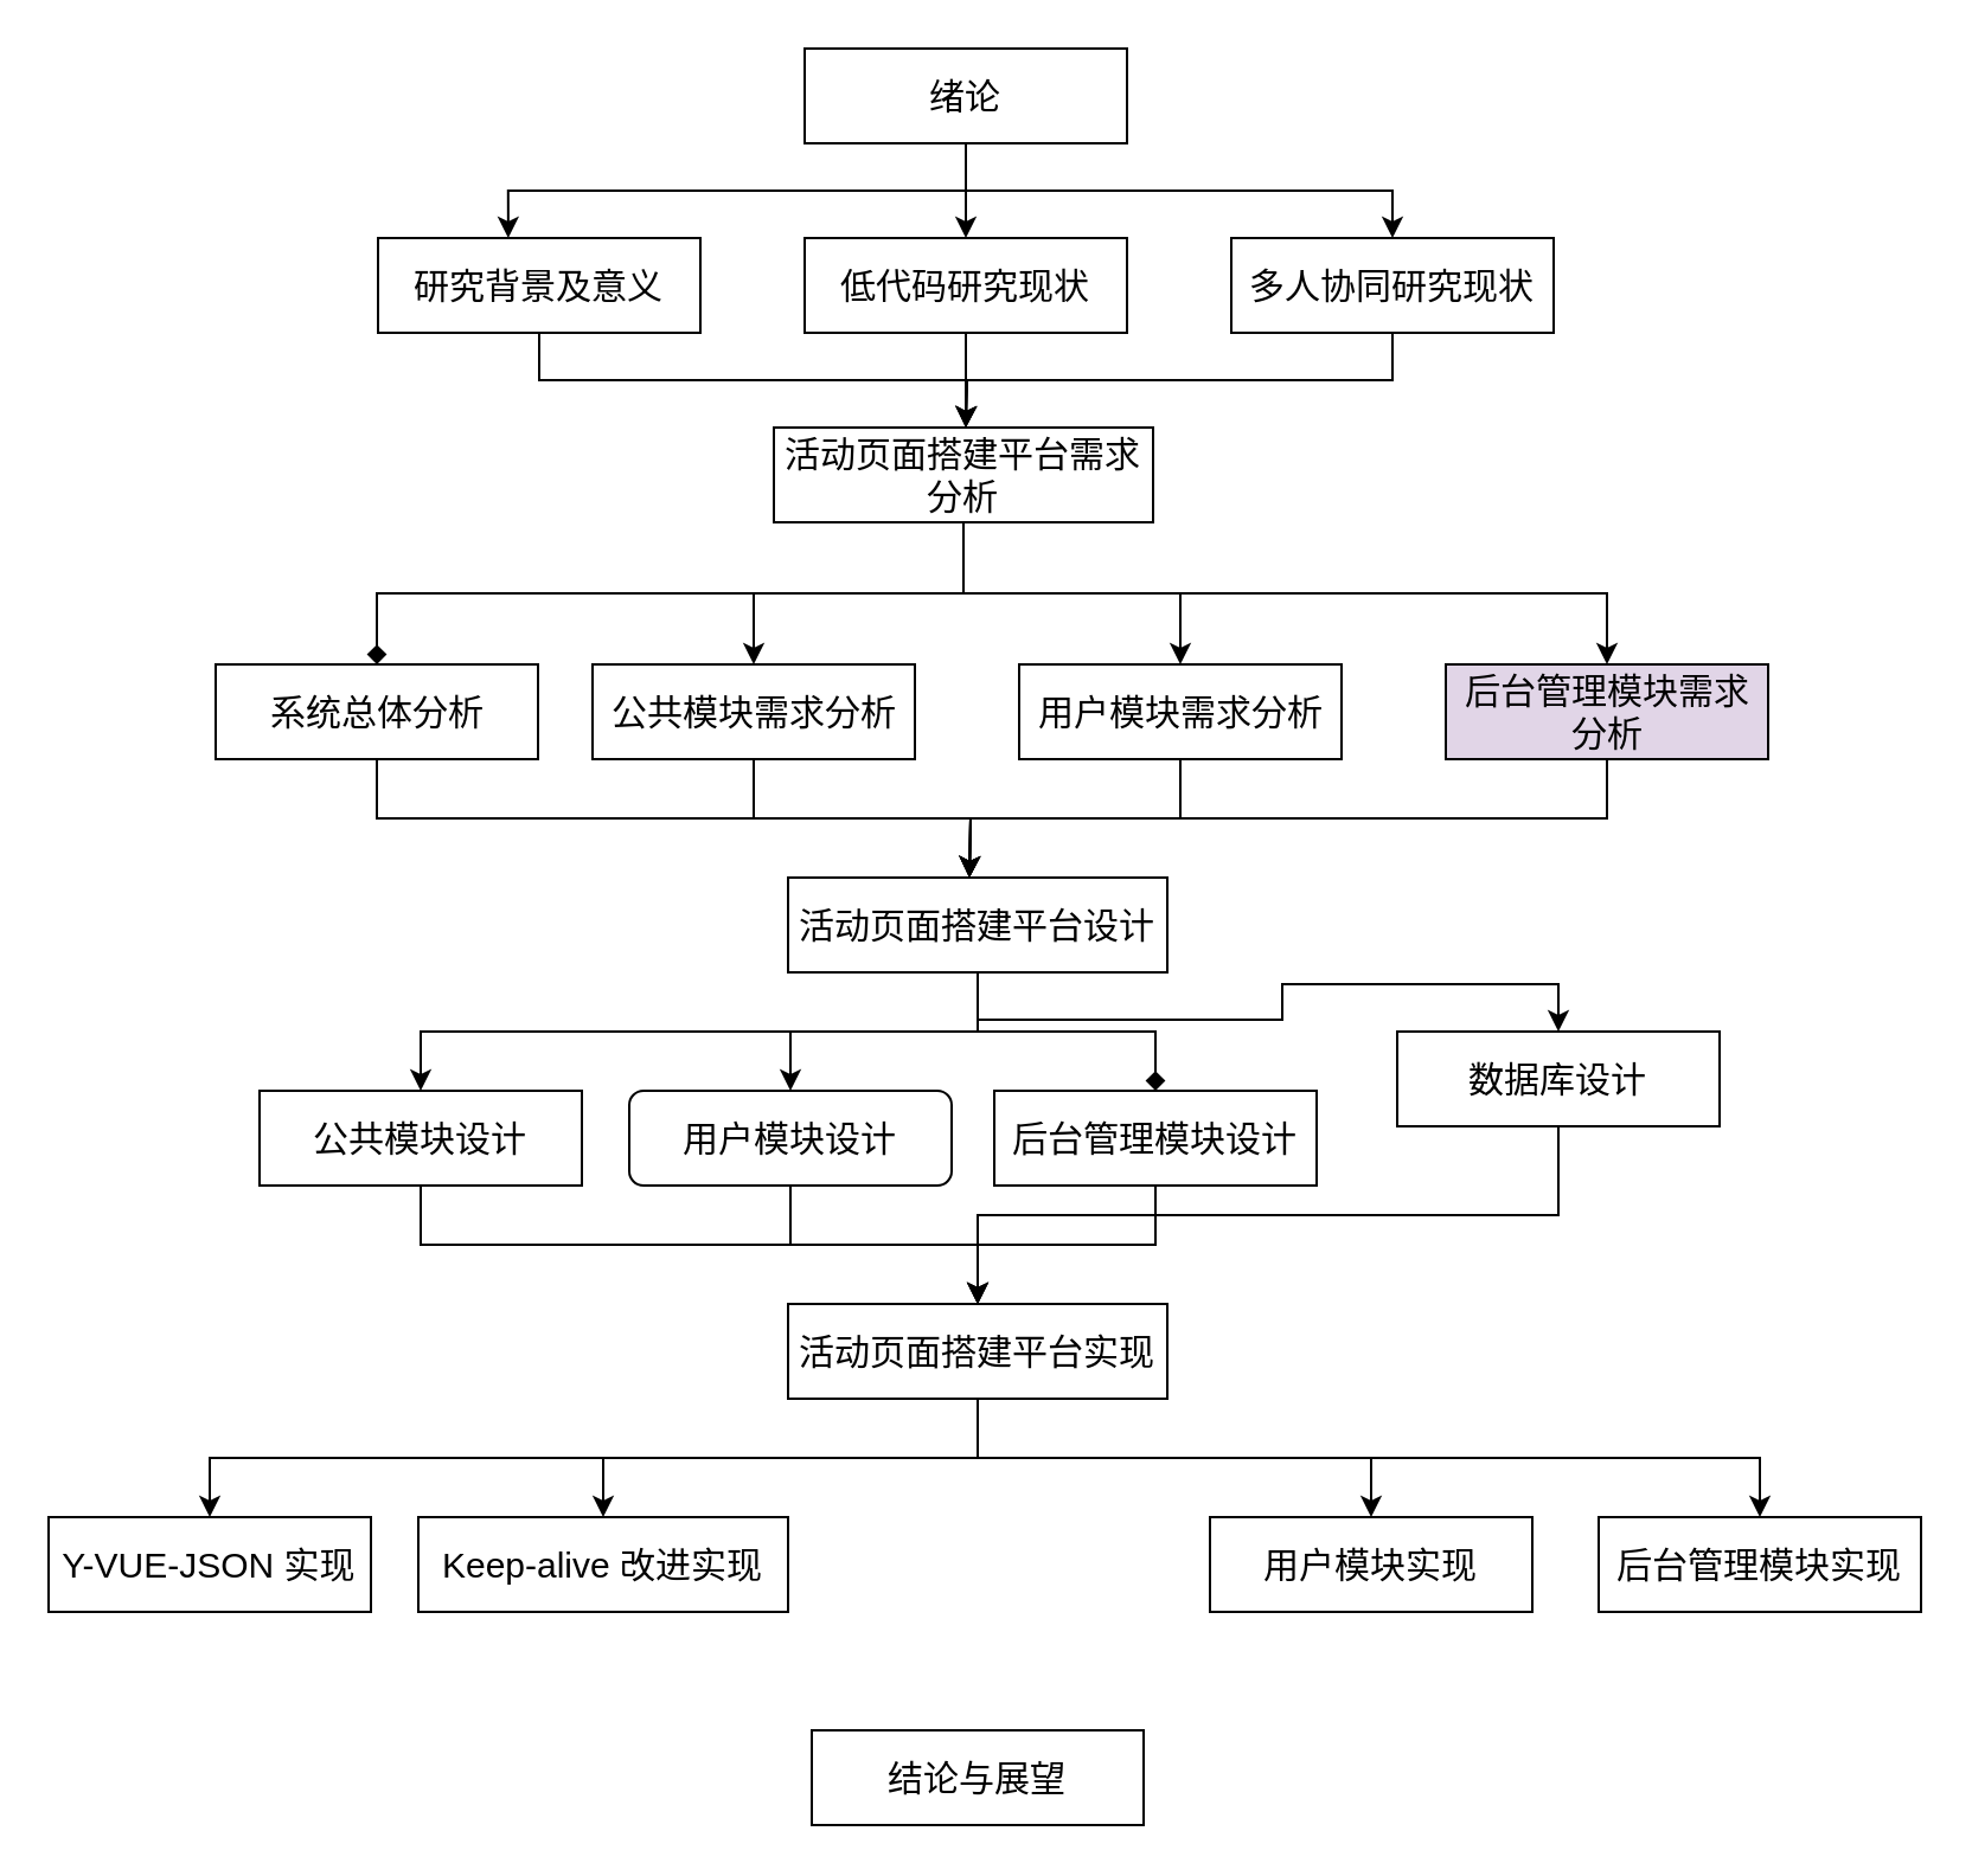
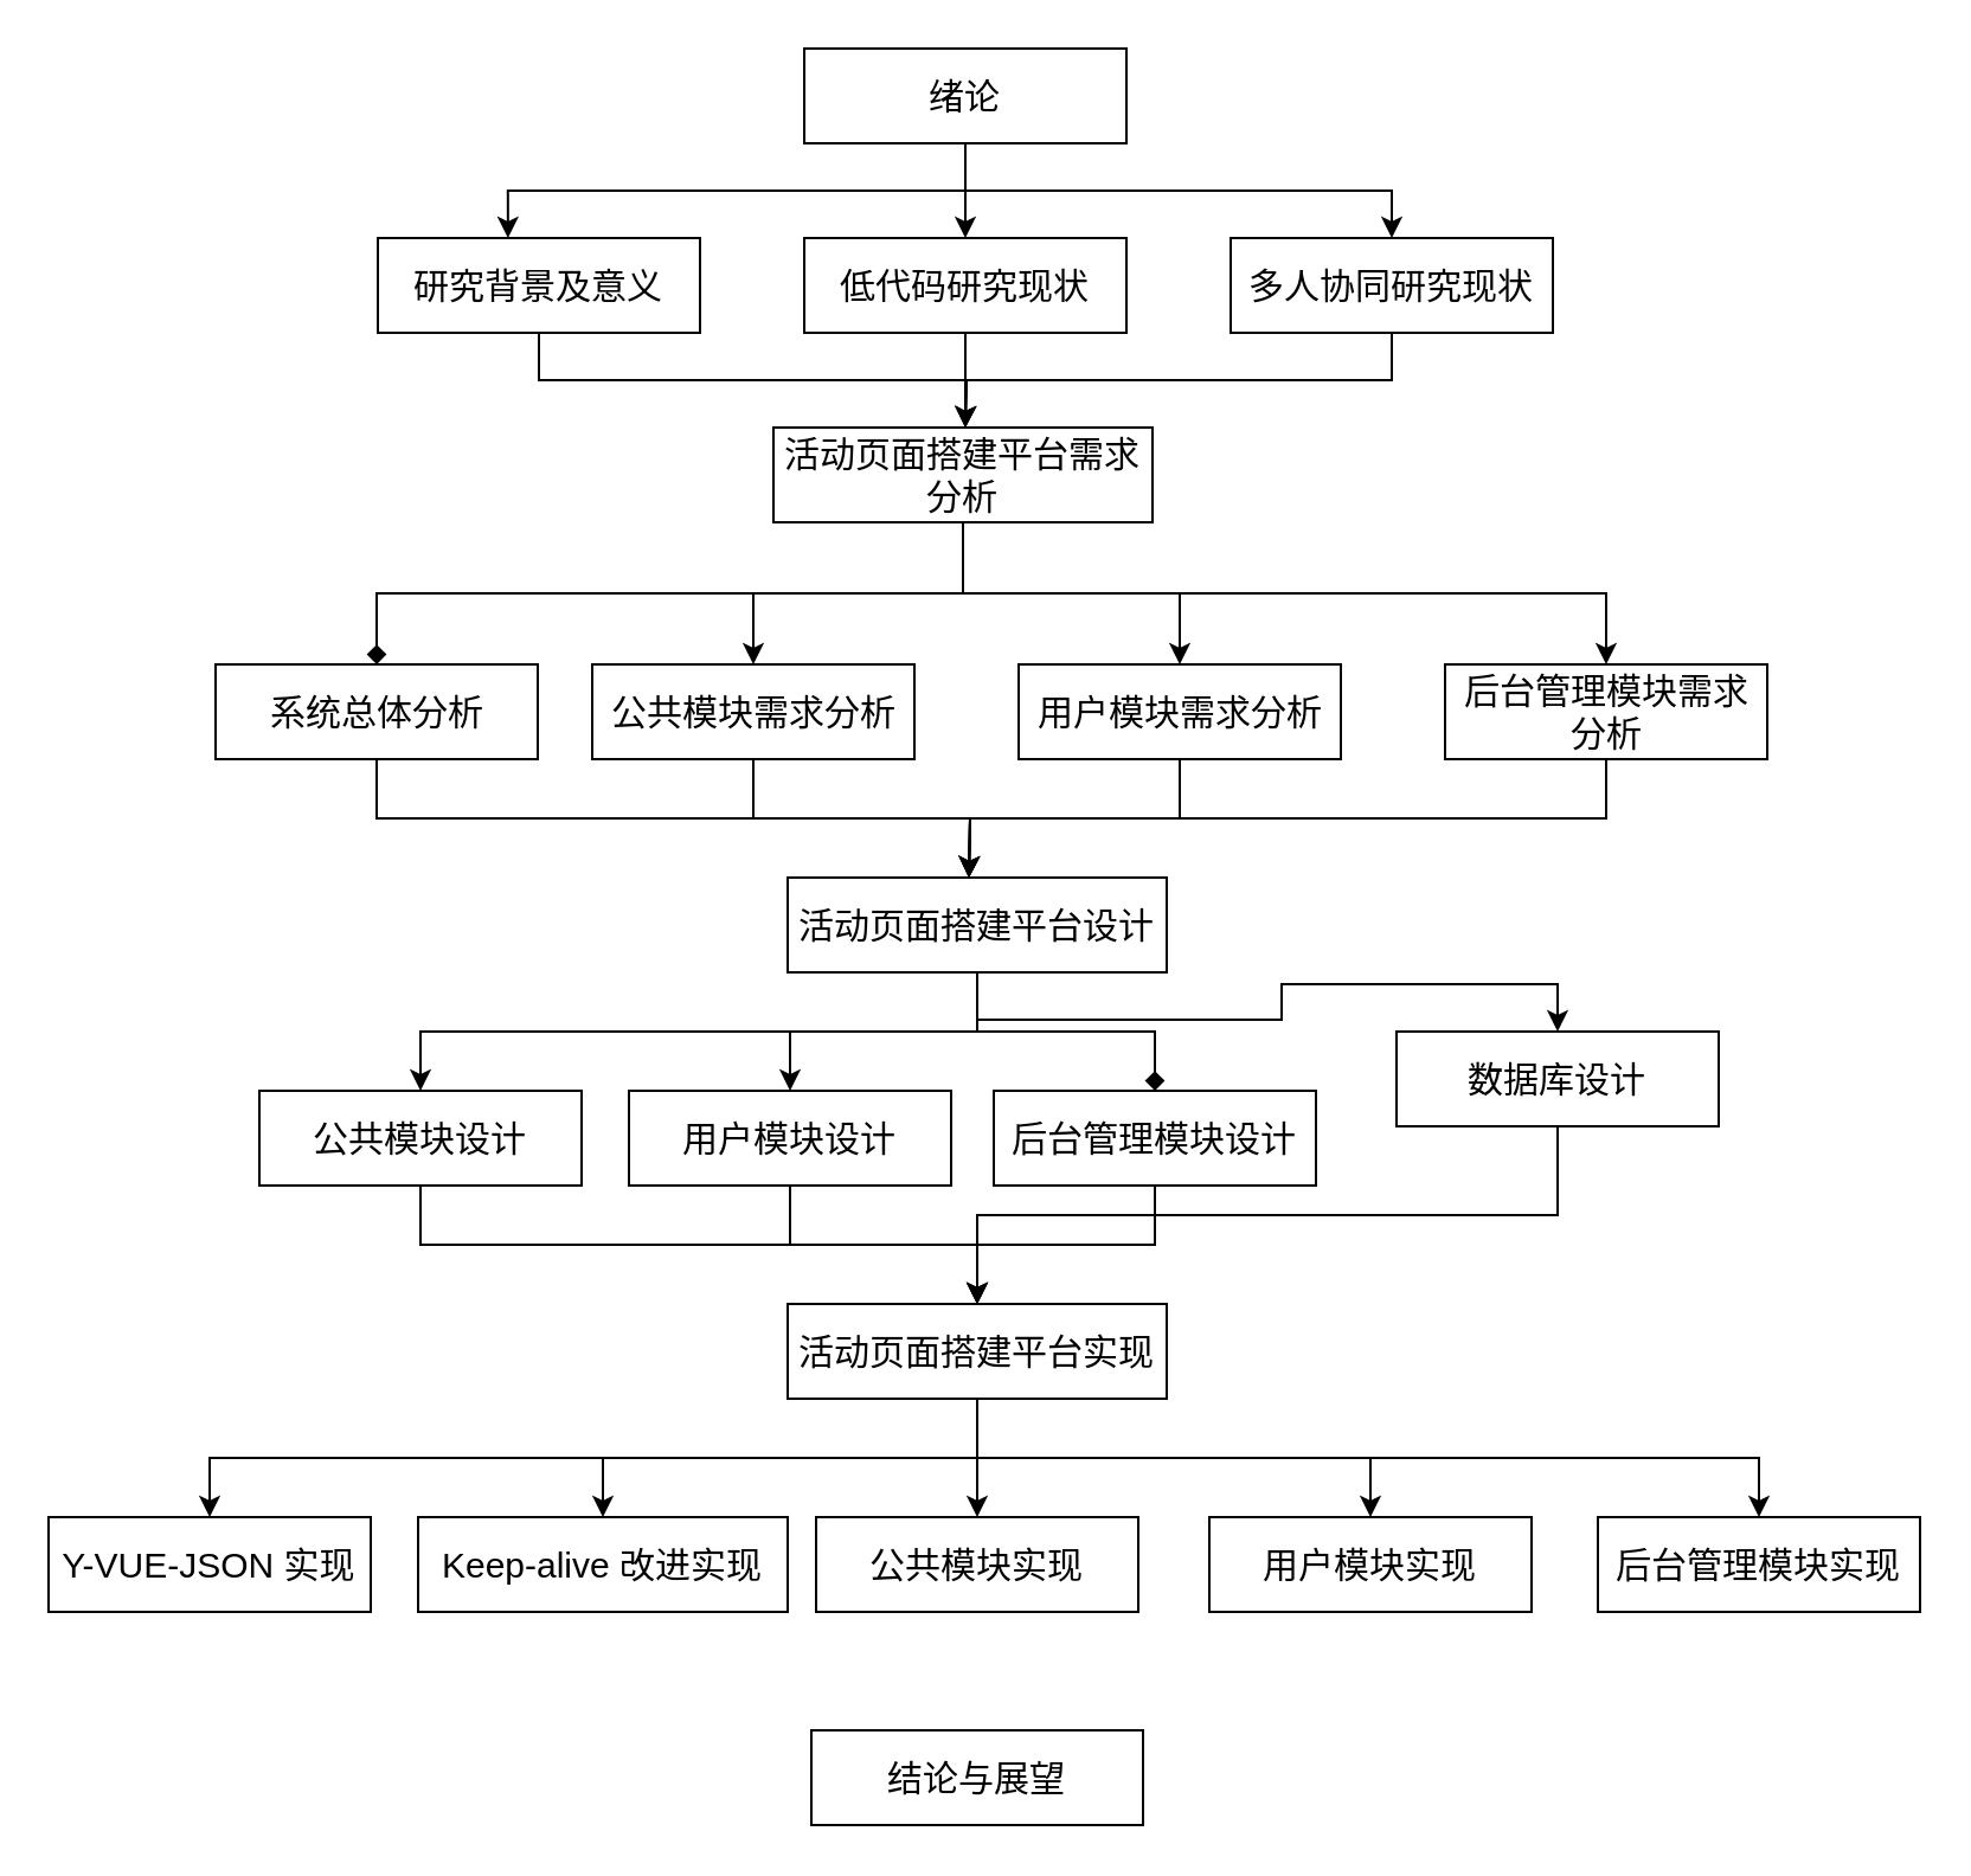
- <mxCell id="21" value="后台管理模块需求分析" style="rounded=0;whiteSpace=wrap;html=1;fontSize=15;fillColor=#e1d5e7;" parent="1" vertex="1"><mxGeometry x="609.5" y="280" width="136" height="40" as="geometry" /></mxCell>
+ <mxCell id="21" value="后台管理模块需求分析" style="rounded=0;whiteSpace=wrap;html=1;fontSize=15;" parent="1" vertex="1"><mxGeometry x="609.5" y="280" width="136" height="40" as="geometry" /></mxCell>
- <mxCell id="30" value="用户模块设计" style="whiteSpace=wrap;html=1;fontSize=15;rounded=1;" parent="1" vertex="1"><mxGeometry x="265" y="460" width="136" height="40" as="geometry" /></mxCell>
+ <mxCell id="30" value="用户模块设计" style="rounded=0;whiteSpace=wrap;html=1;fontSize=15;" parent="1" vertex="1"><mxGeometry x="265" y="460" width="136" height="40" as="geometry" /></mxCell>
+ <mxCell id="37" style="edgeStyle=orthogonalEdgeStyle;rounded=0;orthogonalLoop=1;jettySize=auto;html=1;exitX=0.5;exitY=1;exitDx=0;exitDy=0;" edge="1" parent="1" source="38" target="39"><mxGeometry relative="1" as="geometry" /></mxCell>
+ <mxCell id="39" value="公共模块实现" style="rounded=0;whiteSpace=wrap;html=1;fontSize=15;" parent="1" vertex="1"><mxGeometry x="344" y="640" width="136" height="40" as="geometry" /></mxCell>
